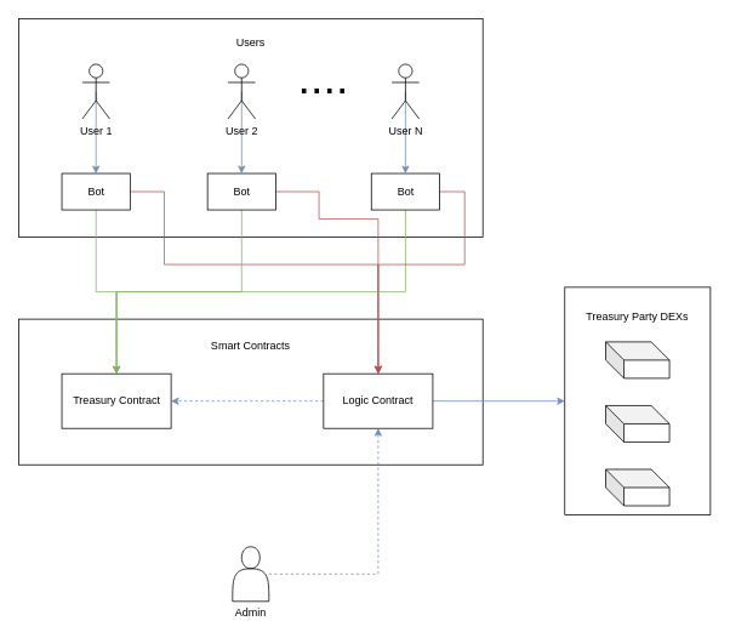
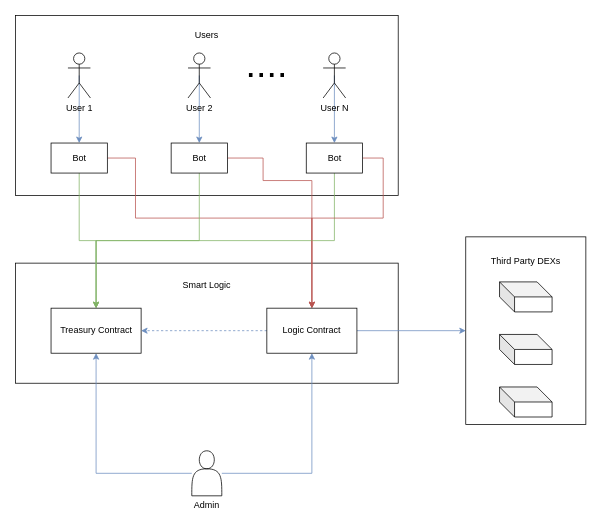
- <mxCell id="2" value="Smart Contracts&lt;br&gt;&lt;br&gt;&lt;br&gt;&lt;br&gt;&lt;br&gt;&lt;br&gt;&lt;br&gt;&lt;br&gt;" style="rounded=0;whiteSpace=wrap;html=1;" vertex="1" parent="1"><mxGeometry x="20" y="350" width="510" height="160" as="geometry" /></mxCell>
+ <mxCell id="2" value="Smart Logic&lt;br&gt;&lt;br&gt;&lt;br&gt;&lt;br&gt;&lt;br&gt;&lt;br&gt;&lt;br&gt;&lt;br&gt;" style="rounded=0;whiteSpace=wrap;html=1;" vertex="1" parent="1"><mxGeometry x="20" y="350" width="510" height="160" as="geometry" /></mxCell>
- <mxCell id="25" value="Treasury Party DEXs&lt;br&gt;&lt;br&gt;&lt;br&gt;&lt;br&gt;&lt;br&gt;&lt;br&gt;&lt;br&gt;&lt;br&gt;&lt;br&gt;&lt;br&gt;&lt;br&gt;&lt;br&gt;&lt;br&gt;&lt;br&gt;" style="rounded=0;whiteSpace=wrap;html=1;" vertex="1" parent="24"><mxGeometry width="160" height="250" as="geometry" /></mxCell>
+ <mxCell id="25" value="Third Party DEXs&lt;br&gt;&lt;br&gt;&lt;br&gt;&lt;br&gt;&lt;br&gt;&lt;br&gt;&lt;br&gt;&lt;br&gt;&lt;br&gt;&lt;br&gt;&lt;br&gt;&lt;br&gt;&lt;br&gt;&lt;br&gt;" style="rounded=0;whiteSpace=wrap;html=1;" vertex="1" parent="24"><mxGeometry width="160" height="250" as="geometry" /></mxCell>
- <mxCell id="30" style="edgeStyle=orthogonalEdgeStyle;rounded=0;orthogonalLoop=1;jettySize=auto;html=1;entryX=0.5;entryY=1;entryDx=0;entryDy=0;fillColor=#dae8fc;strokeColor=#6c8ebf;dashed=1;" edge="1" parent="1" source="31" target="23"><mxGeometry relative="1" as="geometry" /></mxCell>
+ <mxCell id="30" style="edgeStyle=orthogonalEdgeStyle;rounded=0;orthogonalLoop=1;jettySize=auto;html=1;entryX=0.5;entryY=1;entryDx=0;entryDy=0;fillColor=#dae8fc;strokeColor=#6c8ebf;" edge="1" parent="1" source="31" target="23"><mxGeometry relative="1" as="geometry" /></mxCell>
+ <mxCell id="29" style="edgeStyle=orthogonalEdgeStyle;rounded=0;orthogonalLoop=1;jettySize=auto;html=1;entryX=0.5;entryY=1;entryDx=0;entryDy=0;fillColor=#dae8fc;strokeColor=#6c8ebf;" edge="1" parent="1" source="31" target="20"><mxGeometry relative="1" as="geometry" /></mxCell>
